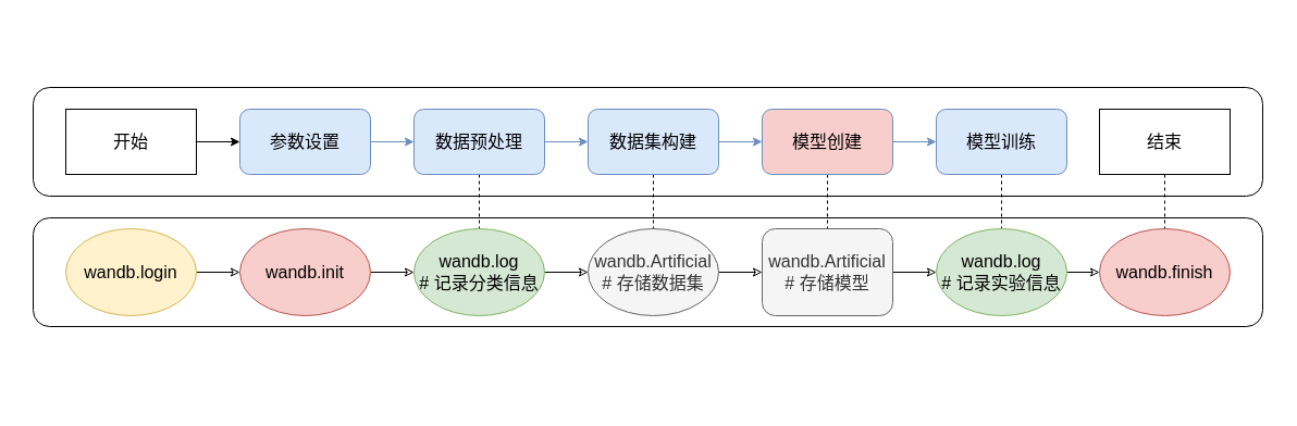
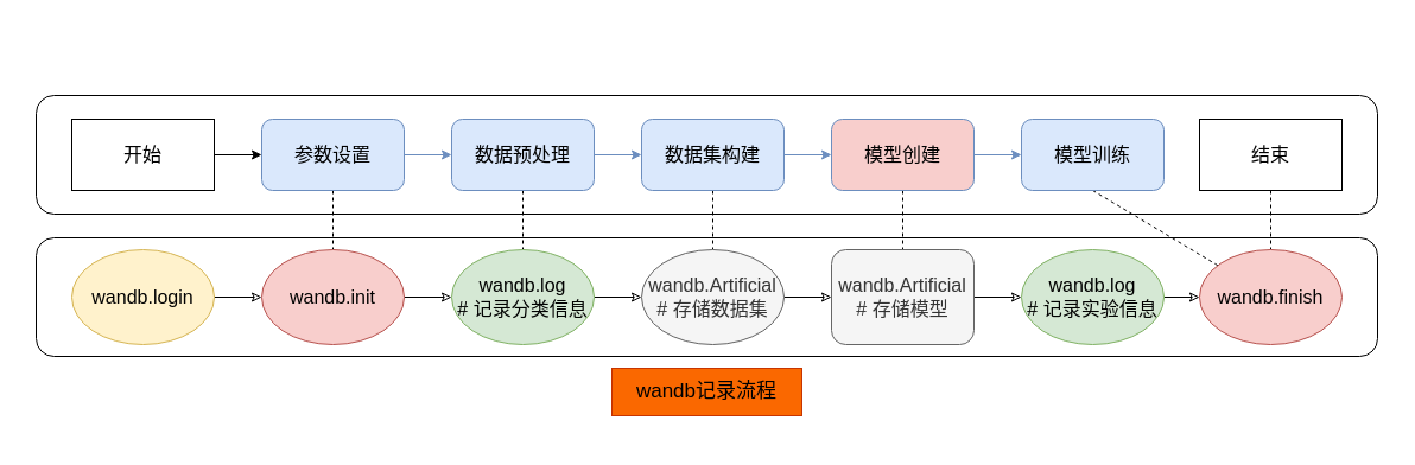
+ <mxCell id="6" style="edgeStyle=none;html=1;exitX=0.5;exitY=1;exitDx=0;exitDy=0;entryX=0.5;entryY=0;entryDx=0;entryDy=0;dashed=1;fontSize=16;endArrow=none;endFill=0;" parent="1" source="7" target="26" edge="1"><mxGeometry relative="1" as="geometry" /></mxCell>
- <mxCell id="17" style="edgeStyle=none;html=1;exitX=0.5;exitY=1;exitDx=0;exitDy=0;entryX=0.5;entryY=0;entryDx=0;entryDy=0;dashed=1;fontSize=16;endArrow=none;endFill=0;" parent="1" source="18" target="30" edge="1"><mxGeometry relative="1" as="geometry" /></mxCell>
+ <mxCell id="17" style="edgeStyle=none;html=1;exitX=0.5;exitY=1;exitDx=0;exitDy=0;dashed=1;fontSize=16;endArrow=none;endFill=0;" parent="1" source="18" target="31" edge="1"><mxGeometry relative="1" as="geometry" /></mxCell>
+ <mxCell id="36" value="&lt;font style=&quot;font-size: 17px;&quot;&gt;wandb记录流程&lt;/font&gt;" style="rounded=0;whiteSpace=wrap;html=1;fillColor=#fa6800;fontColor=#000000;strokeColor=#C73500;" vertex="1" parent="1"><mxGeometry x="515" y="310" width="160" height="40" as="geometry" /></mxCell>
